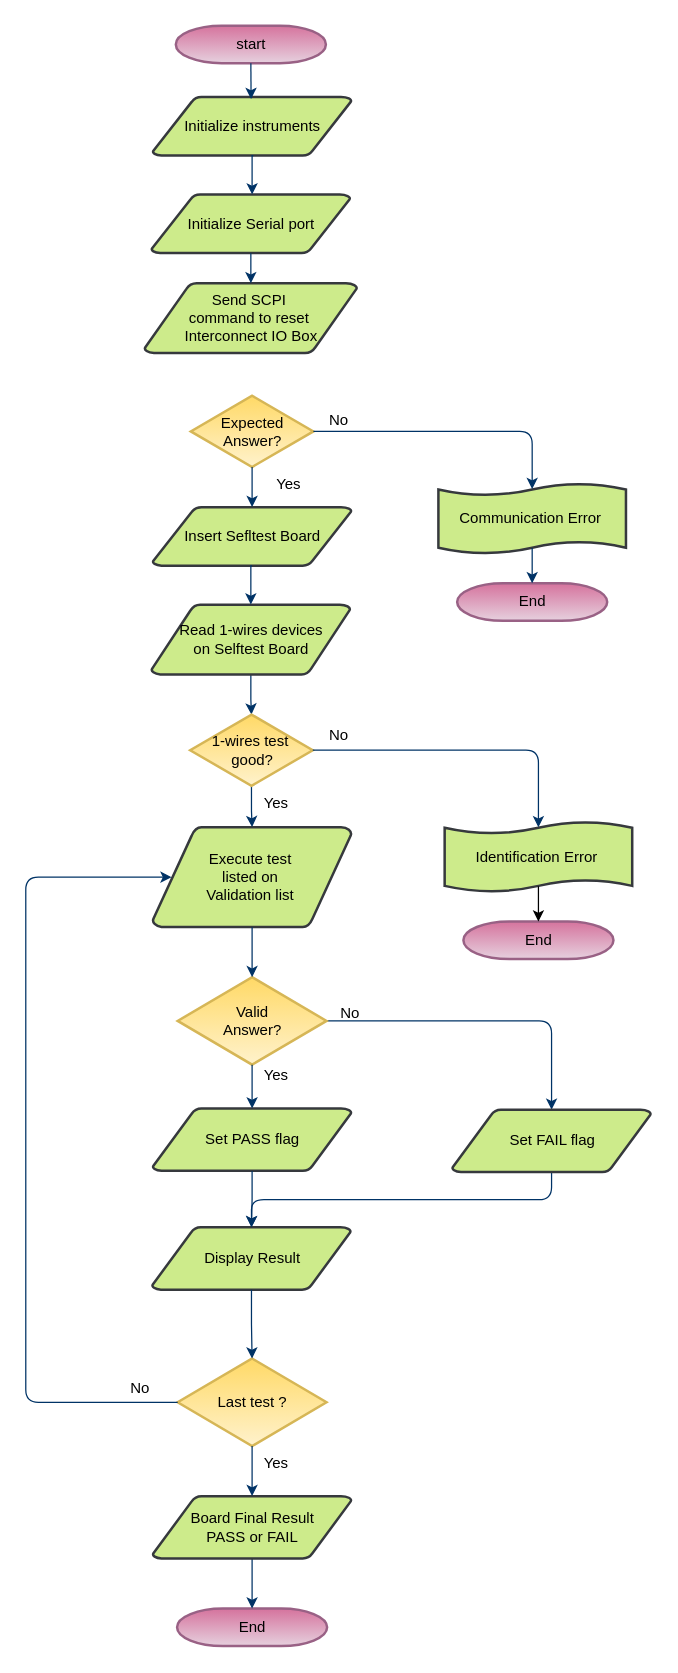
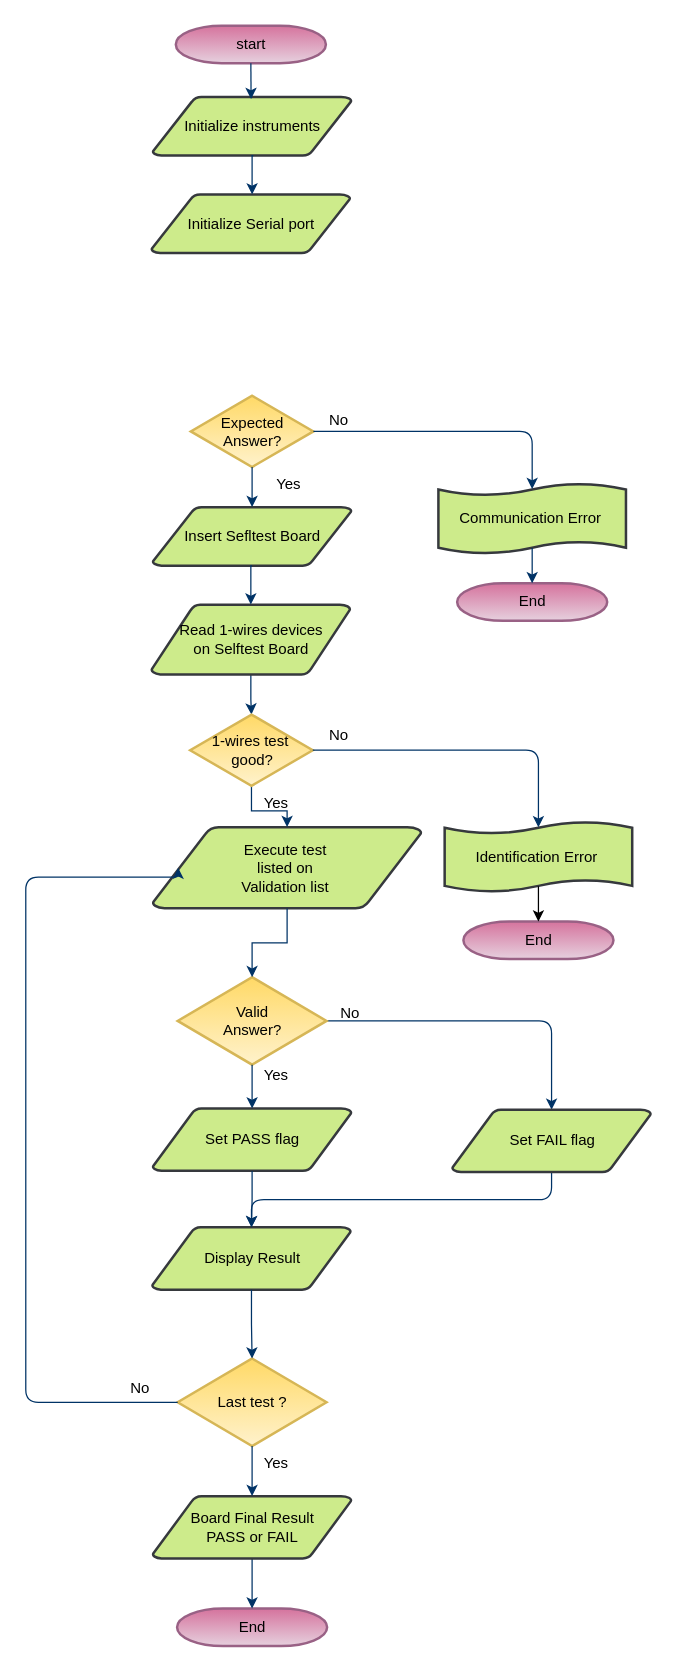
- <mxCell id="25" style="edgeStyle=orthogonalEdgeStyle;rounded=0;orthogonalLoop=1;jettySize=auto;html=1;exitX=0.5;exitY=1;exitDx=0;exitDy=0;exitPerimeter=0;entryX=0.5;entryY=0;entryDx=0;entryDy=0;entryPerimeter=0;strokeColor=#003366;" edge="1" parent="1" source="14" target="15"><mxGeometry relative="1" as="geometry" /></mxCell>
- <mxCell id="15" value="Send SCPI&amp;nbsp;&lt;div&gt;command&amp;nbsp;&lt;span style=&quot;background-color: initial;&quot;&gt;to reset&amp;nbsp;&lt;/span&gt;&lt;div&gt;Interconnect IO Box&lt;/div&gt;&lt;/div&gt;" style="shape=mxgraph.flowchart.data;strokeWidth=2;gradientDirection=north;fontStyle=0;html=1;fillColor=#cdeb8b;strokeColor=#36393d;" vertex="1" parent="1"><mxGeometry x="115" y="226" width="170" height="56" as="geometry" /></mxCell>
- <mxCell id="5" value="Execute test&amp;nbsp;&lt;div&gt;listed on&amp;nbsp;&lt;div&gt;Validation list&amp;nbsp;&lt;/div&gt;&lt;/div&gt;" style="shape=mxgraph.flowchart.data;strokeWidth=2;gradientDirection=north;fontStyle=0;html=1;fillColor=#cdeb8b;strokeColor=#36393d;" parent="1" vertex="1"><mxGeometry x="121.5" y="661" width="159" height="80" as="geometry" /></mxCell>
+ <mxCell id="5" value="Execute test&amp;nbsp;&lt;div&gt;listed on&amp;nbsp;&lt;div&gt;Validation list&amp;nbsp;&lt;/div&gt;&lt;/div&gt;" style="shape=mxgraph.flowchart.data;strokeWidth=2;gradientDirection=north;fontStyle=0;html=1;fillColor=#cdeb8b;strokeColor=#36393d;" parent="1" vertex="1"><mxGeometry x="121.5" y="661" width="215" height="65" as="geometry" /></mxCell>
